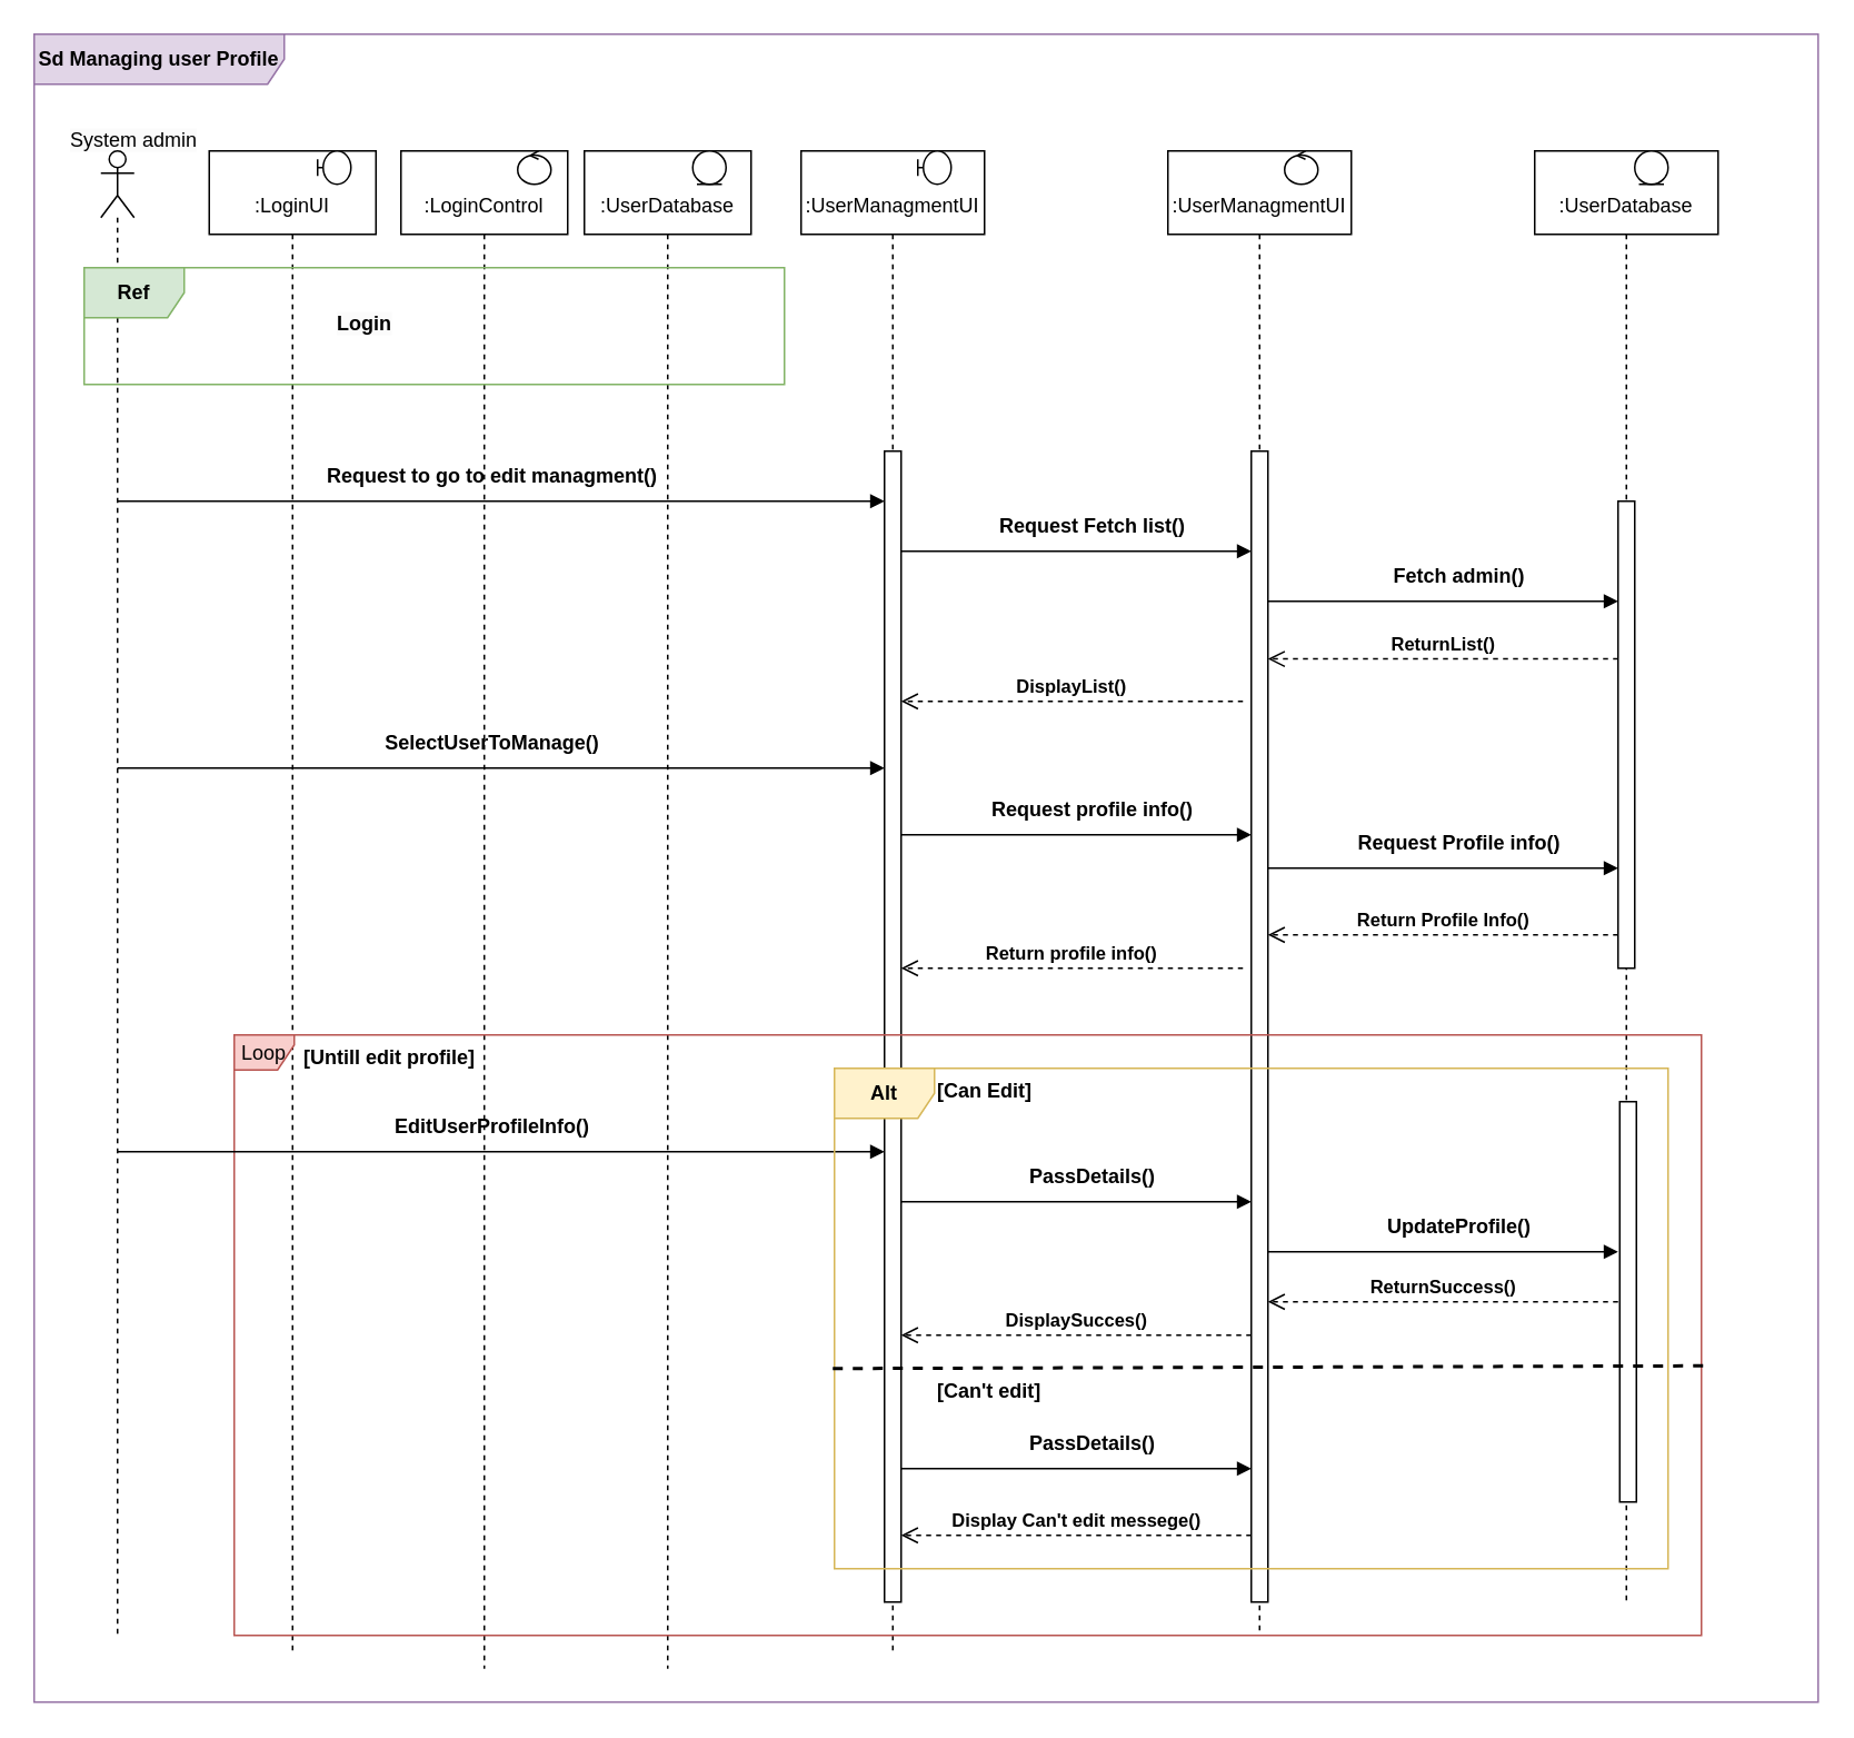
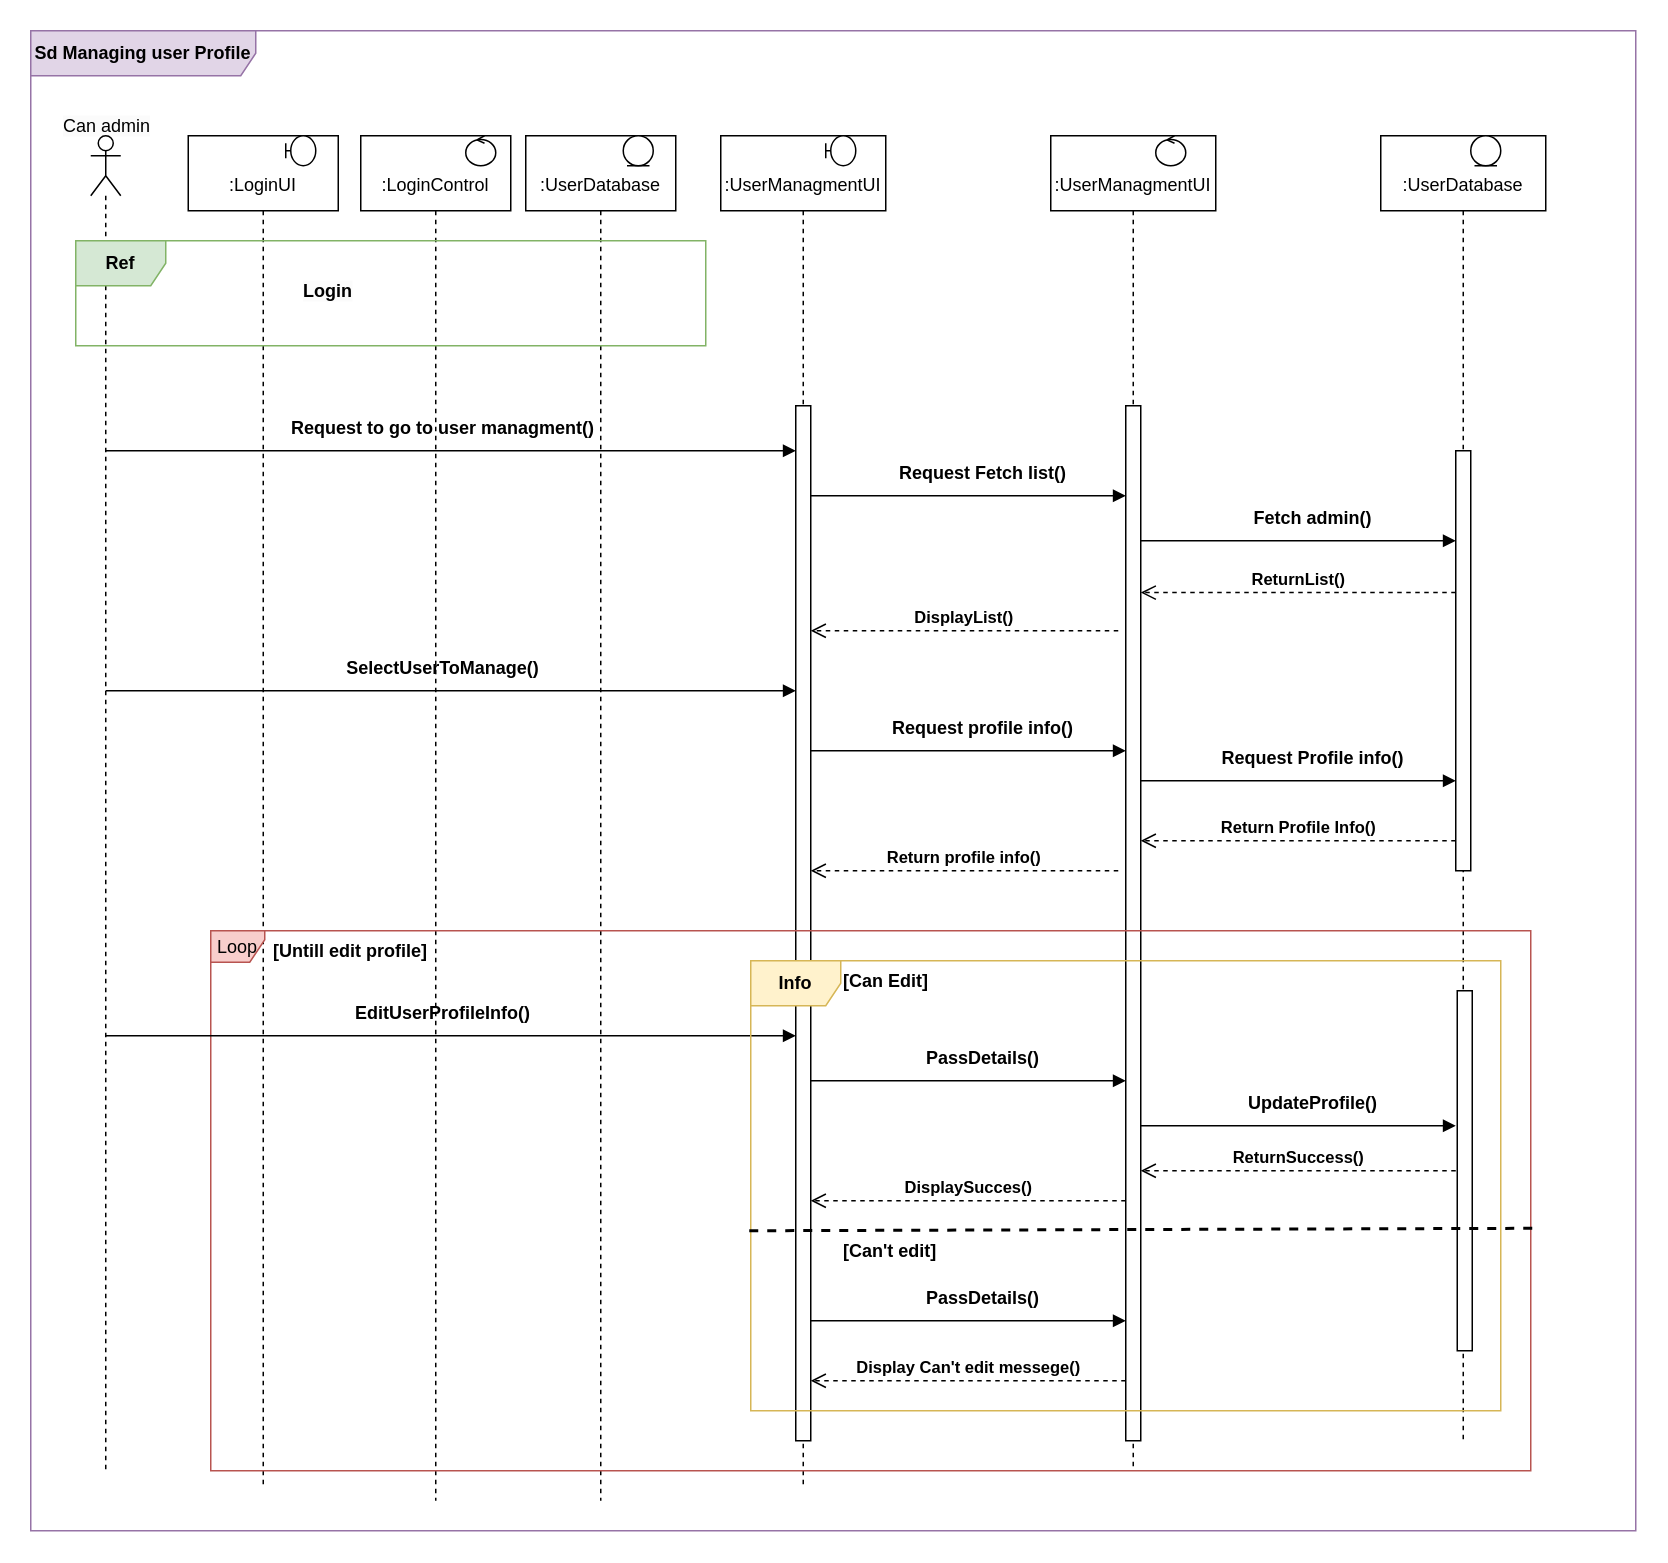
- <mxCell id="5" value="&lt;span style=&quot;color: rgb(0, 0, 0); font-family: Helvetica; font-size: 12px; font-style: normal; font-variant-ligatures: normal; font-variant-caps: normal; font-weight: 400; letter-spacing: normal; orphans: 2; text-align: center; text-indent: 0px; text-transform: none; widows: 2; word-spacing: 0px; -webkit-text-stroke-width: 0px; white-space: nowrap; background-color: rgb(251, 251, 251); text-decoration-thickness: initial; text-decoration-style: initial; text-decoration-color: initial; display: inline !important; float: none;&quot;&gt;System admin&lt;/span&gt;" style="text;whiteSpace=wrap;html=1;" vertex="1" parent="1"><mxGeometry x="40" y="70" width="85" height="40" as="geometry" /></mxCell>
+ <mxCell id="5" value="&lt;span style=&quot;color: rgb(0, 0, 0); font-family: Helvetica; font-size: 12px; font-style: normal; font-variant-ligatures: normal; font-variant-caps: normal; font-weight: 400; letter-spacing: normal; orphans: 2; text-align: center; text-indent: 0px; text-transform: none; widows: 2; word-spacing: 0px; -webkit-text-stroke-width: 0px; white-space: nowrap; background-color: rgb(251, 251, 251); text-decoration-thickness: initial; text-decoration-style: initial; text-decoration-color: initial; display: inline !important; float: none;&quot;&gt;Can admin&lt;/span&gt;" style="text;whiteSpace=wrap;html=1;" vertex="1" parent="1"><mxGeometry x="40" y="70" width="85" height="40" as="geometry" /></mxCell>
- <mxCell id="22" value="Request to go to edit managment()" style="text;html=1;align=center;verticalAlign=middle;whiteSpace=wrap;rounded=0;fontStyle=1" vertex="1" parent="1"><mxGeometry x="190" y="270" width="210" height="30" as="geometry" /></mxCell>
+ <mxCell id="22" value="Request to go to user managment()" style="text;html=1;align=center;verticalAlign=middle;whiteSpace=wrap;rounded=0;fontStyle=1" vertex="1" parent="1"><mxGeometry x="190" y="270" width="210" height="30" as="geometry" /></mxCell>
- <mxCell id="42" value="Alt" style="shape=umlFrame;whiteSpace=wrap;html=1;pointerEvents=0;fillColor=#fff2cc;strokeColor=#d6b656;fontStyle=1" vertex="1" parent="1"><mxGeometry x="500" y="640" width="500" height="300" as="geometry" /></mxCell>
+ <mxCell id="42" value="Info" style="shape=umlFrame;whiteSpace=wrap;html=1;pointerEvents=0;fillColor=#fff2cc;strokeColor=#d6b656;fontStyle=1" vertex="1" parent="1"><mxGeometry x="500" y="640" width="500" height="300" as="geometry" /></mxCell>
